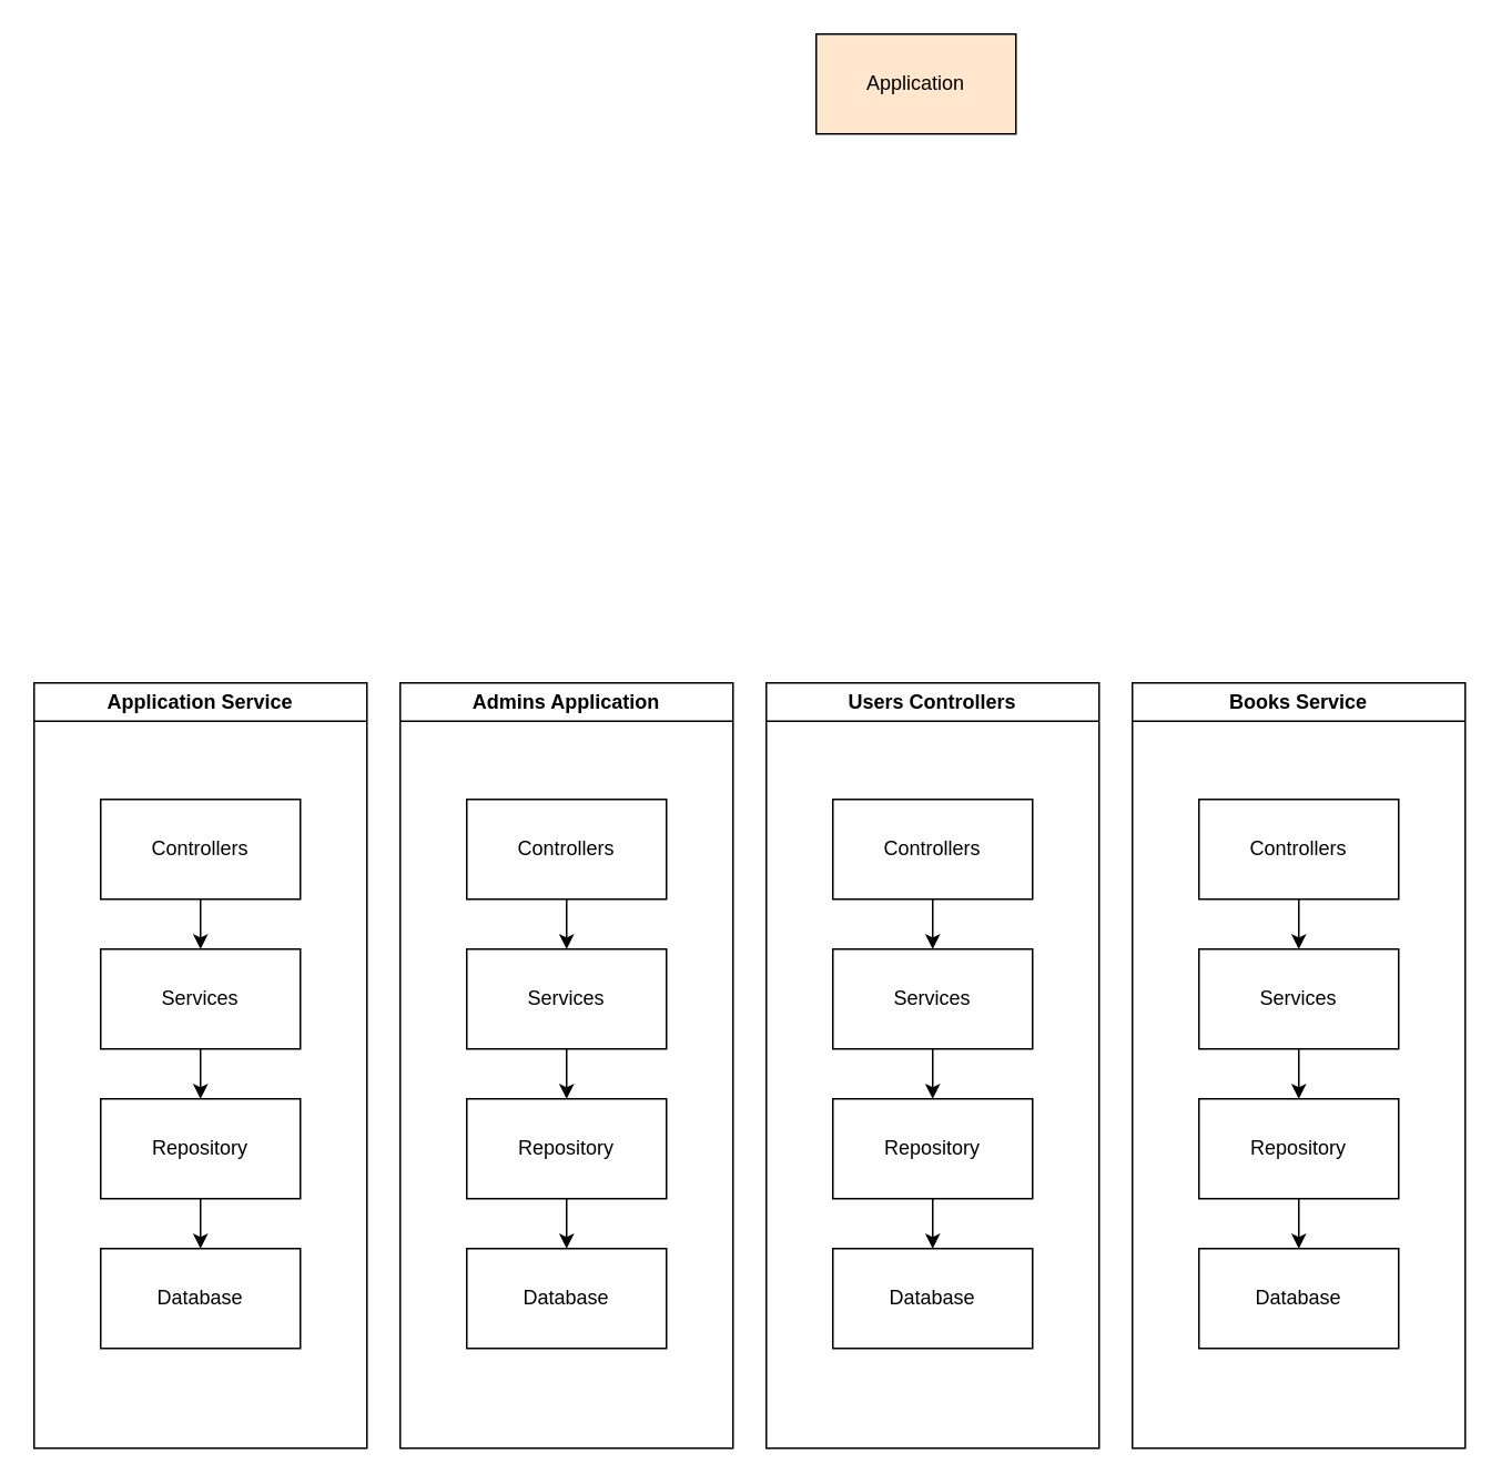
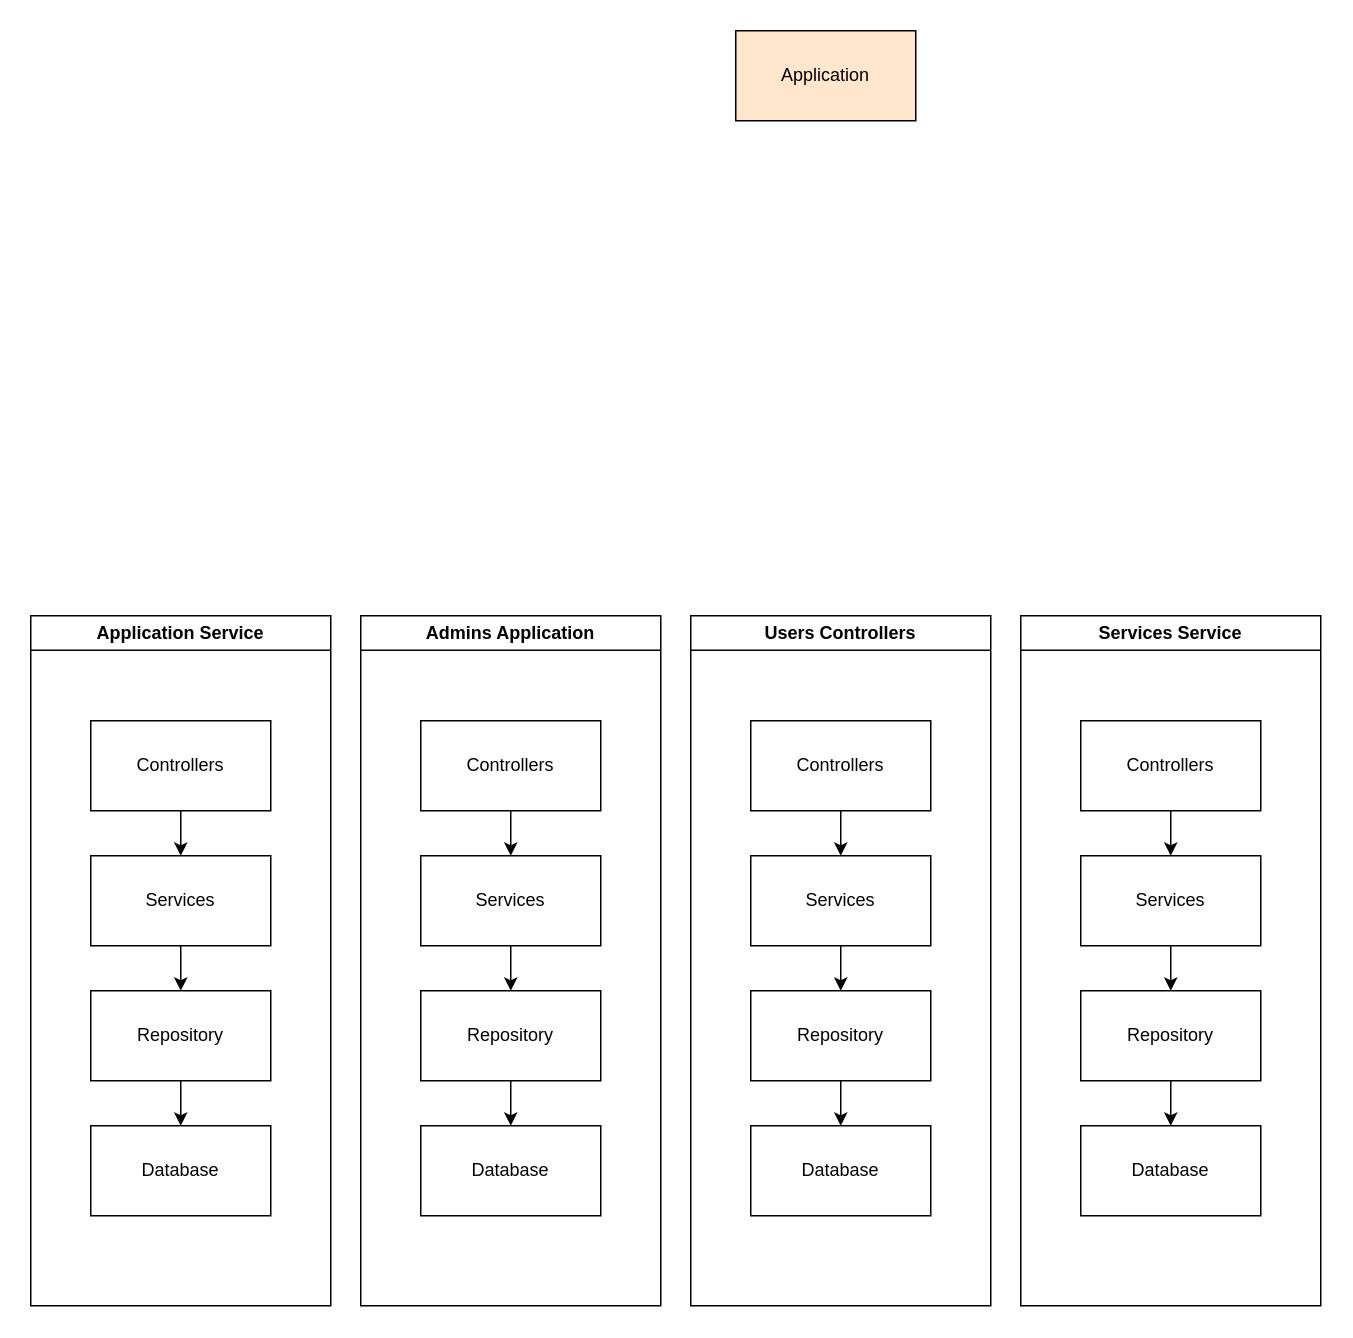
- <mxCell id="11" value="Books Service" style="swimlane;whiteSpace=wrap;html=1;" vertex="1" parent="1"><mxGeometry x="680" y="410" width="200" height="460" as="geometry" /></mxCell>
+ <mxCell id="11" value="Services Service" style="swimlane;whiteSpace=wrap;html=1;" vertex="1" parent="1"><mxGeometry x="680" y="410" width="200" height="460" as="geometry" /></mxCell>
